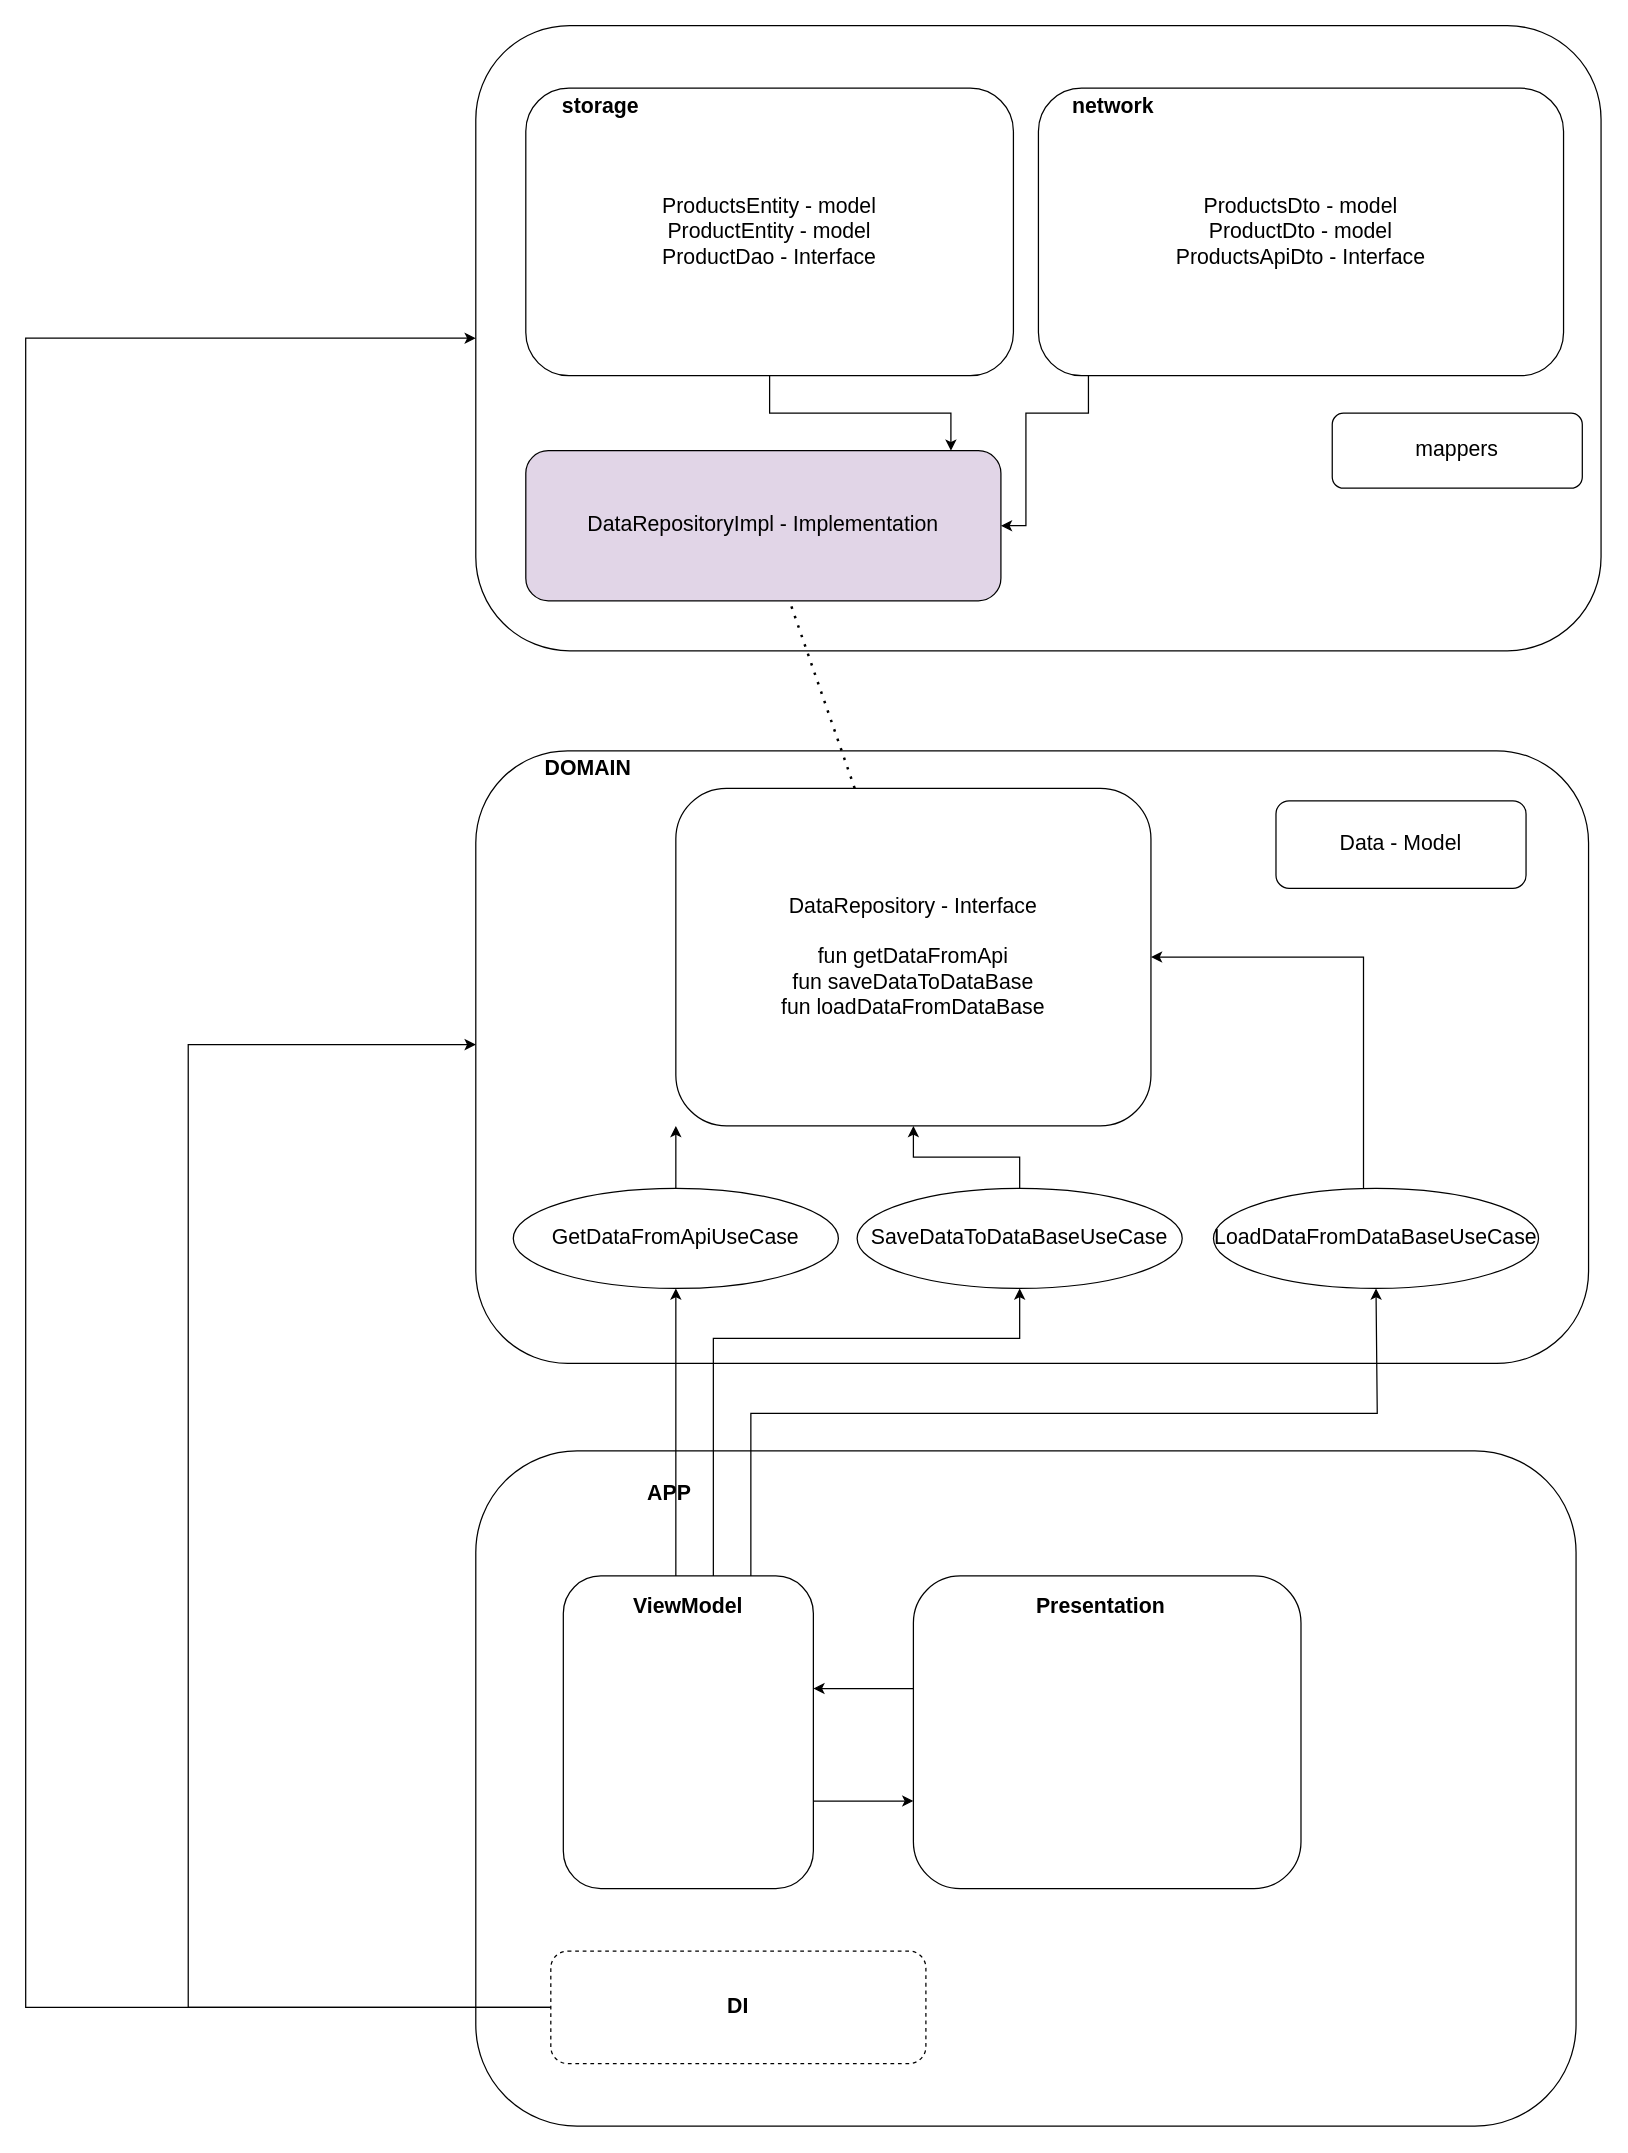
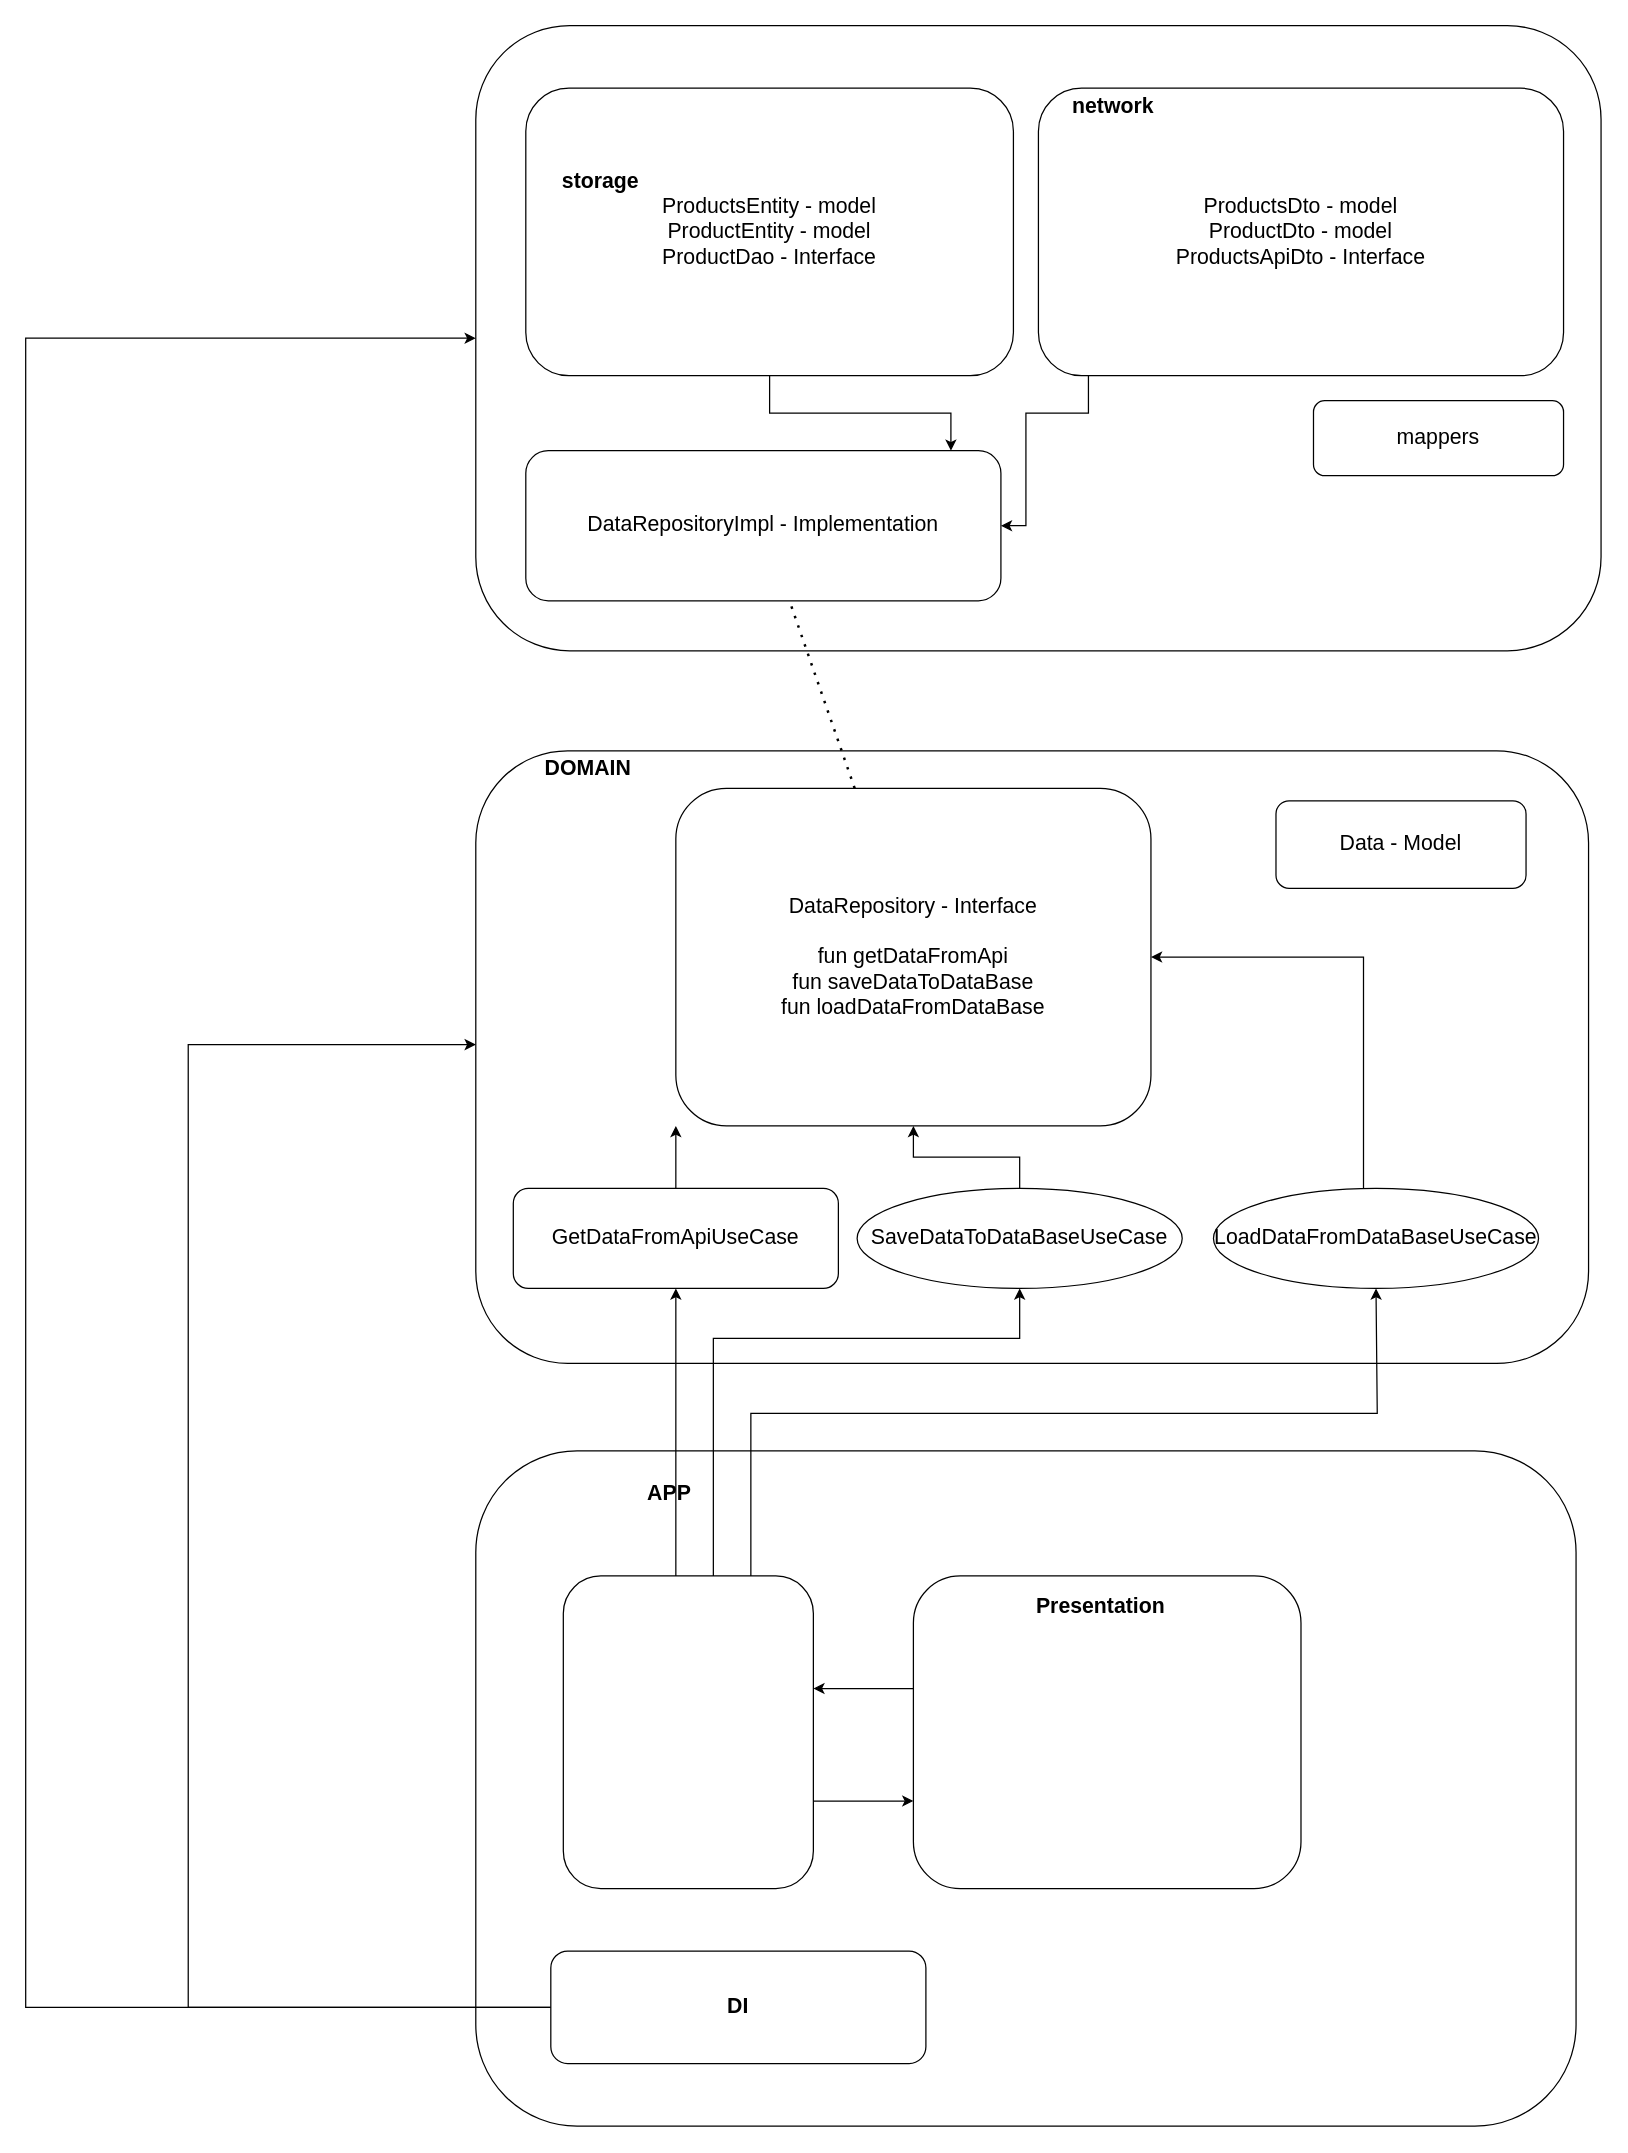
- <mxCell id="27" value="&lt;b&gt;storage&lt;/b&gt;" style="text;html=1;align=center;verticalAlign=middle;whiteSpace=wrap;rounded=0;fontSize=17;" parent="1" vertex="1"><mxGeometry x="450" y="70" width="60" height="30" as="geometry" /></mxCell>
+ <mxCell id="27" value="&lt;b&gt;storage&lt;/b&gt;" style="text;html=1;align=center;verticalAlign=middle;whiteSpace=wrap;rounded=0;fontSize=17;" parent="1" vertex="1"><mxGeometry x="450" y="130" width="60" height="30" as="geometry" /></mxCell>
- <mxCell id="32" value="mappers" style="rounded=1;whiteSpace=wrap;html=1;fontSize=17;" parent="1" vertex="1"><mxGeometry x="1065" y="330" width="200" height="60" as="geometry" /></mxCell>
+ <mxCell id="32" value="mappers" style="rounded=1;whiteSpace=wrap;html=1;fontSize=17;" parent="1" vertex="1"><mxGeometry x="1050" y="320" width="200" height="60" as="geometry" /></mxCell>
- <mxCell id="21" value="DataRepositoryImpl - Implementation" style="rounded=1;whiteSpace=wrap;html=1;fontSize=17;fillColor=#e1d5e7;" parent="1" vertex="1"><mxGeometry x="420" y="360" width="380" height="120" as="geometry" /></mxCell>
+ <mxCell id="21" value="DataRepositoryImpl - Implementation" style="rounded=1;whiteSpace=wrap;html=1;fontSize=17;" parent="1" vertex="1"><mxGeometry x="420" y="360" width="380" height="120" as="geometry" /></mxCell>
- <mxCell id="24" value="GetDataFromApiUseCase" style="ellipse;whiteSpace=wrap;html=1;fontSize=17;" parent="1" vertex="1"><mxGeometry x="410" y="950" width="260" height="80" as="geometry" /></mxCell>
+ <mxCell id="24" value="GetDataFromApiUseCase" style="whiteSpace=wrap;html=1;fontSize=17;rounded=1;" parent="1" vertex="1"><mxGeometry x="410" y="950" width="260" height="80" as="geometry" /></mxCell>
- <mxCell id="12" value="&lt;font style=&quot;font-size: 17px;&quot;&gt;&lt;b style=&quot;font-size: 17px;&quot;&gt;ViewModel&lt;/b&gt;&lt;/font&gt;" style="text;html=1;align=center;verticalAlign=middle;whiteSpace=wrap;rounded=0;fontSize=17;" parent="1" vertex="1"><mxGeometry x="520" y="1270" width="60" height="30" as="geometry" /></mxCell>
- <mxCell id="35" value="&lt;b&gt;DI&lt;/b&gt;" style="rounded=1;whiteSpace=wrap;html=1;fontSize=17;dashed=1;" parent="1" vertex="1"><mxGeometry x="440" y="1560" width="300" height="90" as="geometry" /></mxCell>
+ <mxCell id="35" value="&lt;b&gt;DI&lt;/b&gt;" style="rounded=1;whiteSpace=wrap;html=1;fontSize=17;" parent="1" vertex="1"><mxGeometry x="440" y="1560" width="300" height="90" as="geometry" /></mxCell>
